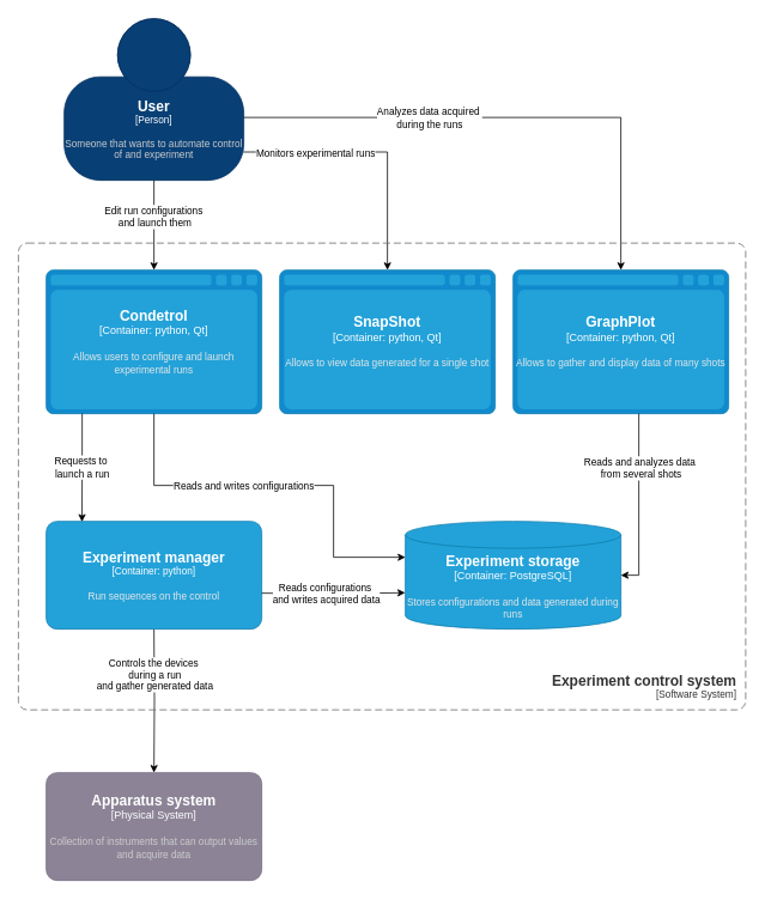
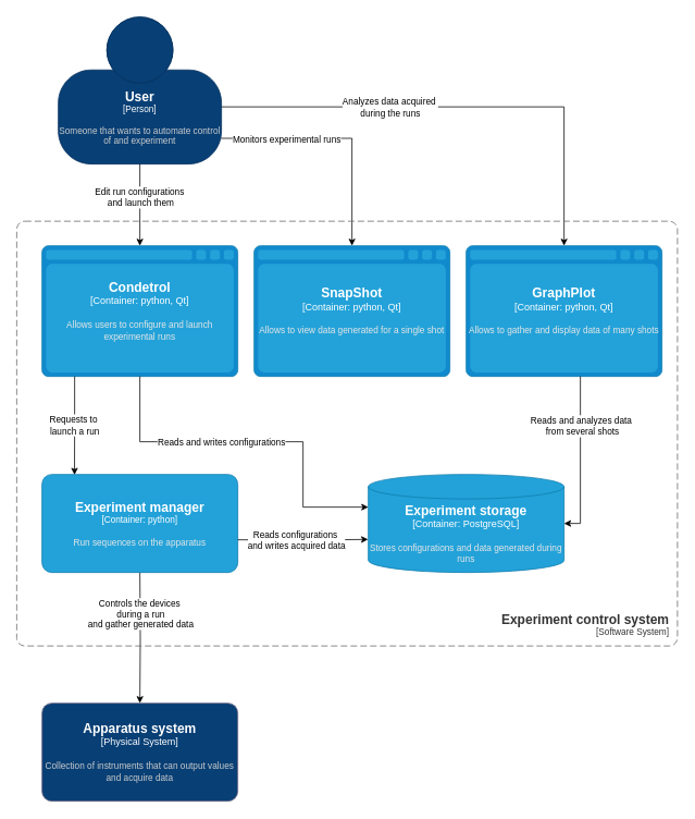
- <mxCell id="12" value="&lt;font style=&quot;font-size: 16px&quot;&gt;&lt;b&gt;Experiment manager&lt;/b&gt;&lt;/font&gt;&lt;div&gt;[Container: python]&lt;/div&gt;&lt;br&gt;&lt;div&gt;&lt;font style=&quot;font-size: 11px&quot;&gt;&lt;font color=&quot;#E6E6E6&quot;&gt;Run sequences on the control&lt;/font&gt;&lt;/div&gt;" style="rounded=1;whiteSpace=wrap;html=1;fontSize=11;labelBackgroundColor=none;fillColor=#23A2D9;fontColor=#ffffff;align=center;arcSize=10;strokeColor=#0E7DAD;metaEdit=1;resizable=0;points=[[0.25,0,0],[0.5,0,0],[0.75,0,0],[1,0.25,0],[1,0.5,0],[1,0.75,0],[0.75,1,0],[0.5,1,0],[0.25,1,0],[0,0.75,0],[0,0.5,0],[0,0.25,0]];" vertex="1" parent="1"><mxGeometry x="51" y="580" width="240" height="120" as="geometry" /></mxCell>
+ <mxCell id="12" value="&lt;font style=&quot;font-size: 16px&quot;&gt;&lt;b&gt;Experiment manager&lt;/b&gt;&lt;/font&gt;&lt;div&gt;[Container: python]&lt;/div&gt;&lt;br&gt;&lt;div&gt;&lt;font style=&quot;font-size: 11px&quot;&gt;&lt;font color=&quot;#E6E6E6&quot;&gt;Run sequences on the apparatus&lt;/font&gt;&lt;/div&gt;" style="rounded=1;whiteSpace=wrap;html=1;fontSize=11;labelBackgroundColor=none;fillColor=#23A2D9;fontColor=#ffffff;align=center;arcSize=10;strokeColor=#0E7DAD;metaEdit=1;resizable=0;points=[[0.25,0,0],[0.5,0,0],[0.75,0,0],[1,0.25,0],[1,0.5,0],[1,0.75,0],[0.75,1,0],[0.5,1,0],[0.25,1,0],[0,0.75,0],[0,0.5,0],[0,0.25,0]];" vertex="1" parent="1"><mxGeometry x="51" y="580" width="240" height="120" as="geometry" /></mxCell>
- <mxCell id="5" value="&lt;font style=&quot;font-size: 16px&quot;&gt;&lt;b&gt;Apparatus system&lt;/b&gt;&lt;/font&gt;&lt;div&gt;[Physical System]&lt;/div&gt;&lt;br&gt;&lt;div&gt;&lt;font style=&quot;font-size: 11px&quot;&gt;&lt;font color=&quot;#cccccc&quot;&gt;Collection of instruments that can output values and acquire data&lt;/font&gt;&lt;/div&gt;" style="rounded=1;whiteSpace=wrap;html=1;labelBackgroundColor=none;fillColor=#8C8496;fontColor=#ffffff;align=center;arcSize=10;strokeColor=#736782;metaEdit=1;resizable=0;points=[[0.25,0,0],[0.5,0,0],[0.75,0,0],[1,0.25,0],[1,0.5,0],[1,0.75,0],[0.75,1,0],[0.5,1,0],[0.25,1,0],[0,0.75,0],[0,0.5,0],[0,0.25,0]];" parent="1" vertex="1"><mxGeometry x="51" y="860" width="240" height="120" as="geometry" /></mxCell>
+ <mxCell id="5" value="&lt;font style=&quot;font-size: 16px&quot;&gt;&lt;b&gt;Apparatus system&lt;/b&gt;&lt;/font&gt;&lt;div&gt;[Physical System]&lt;/div&gt;&lt;br&gt;&lt;div&gt;&lt;font style=&quot;font-size: 11px&quot;&gt;&lt;font color=&quot;#cccccc&quot;&gt;Collection of instruments that can output values and acquire data&lt;/font&gt;&lt;/div&gt;" style="rounded=1;whiteSpace=wrap;html=1;labelBackgroundColor=none;fillColor=#083f75;fontColor=#ffffff;align=center;arcSize=10;strokeColor=#736782;metaEdit=1;resizable=0;points=[[0.25,0,0],[0.5,0,0],[0.75,0,0],[1,0.25,0],[1,0.5,0],[1,0.75,0],[0.75,1,0],[0.5,1,0],[0.25,1,0],[0,0.75,0],[0,0.5,0],[0,0.25,0]];" parent="1" vertex="1"><mxGeometry x="51" y="860" width="240" height="120" as="geometry" /></mxCell>
